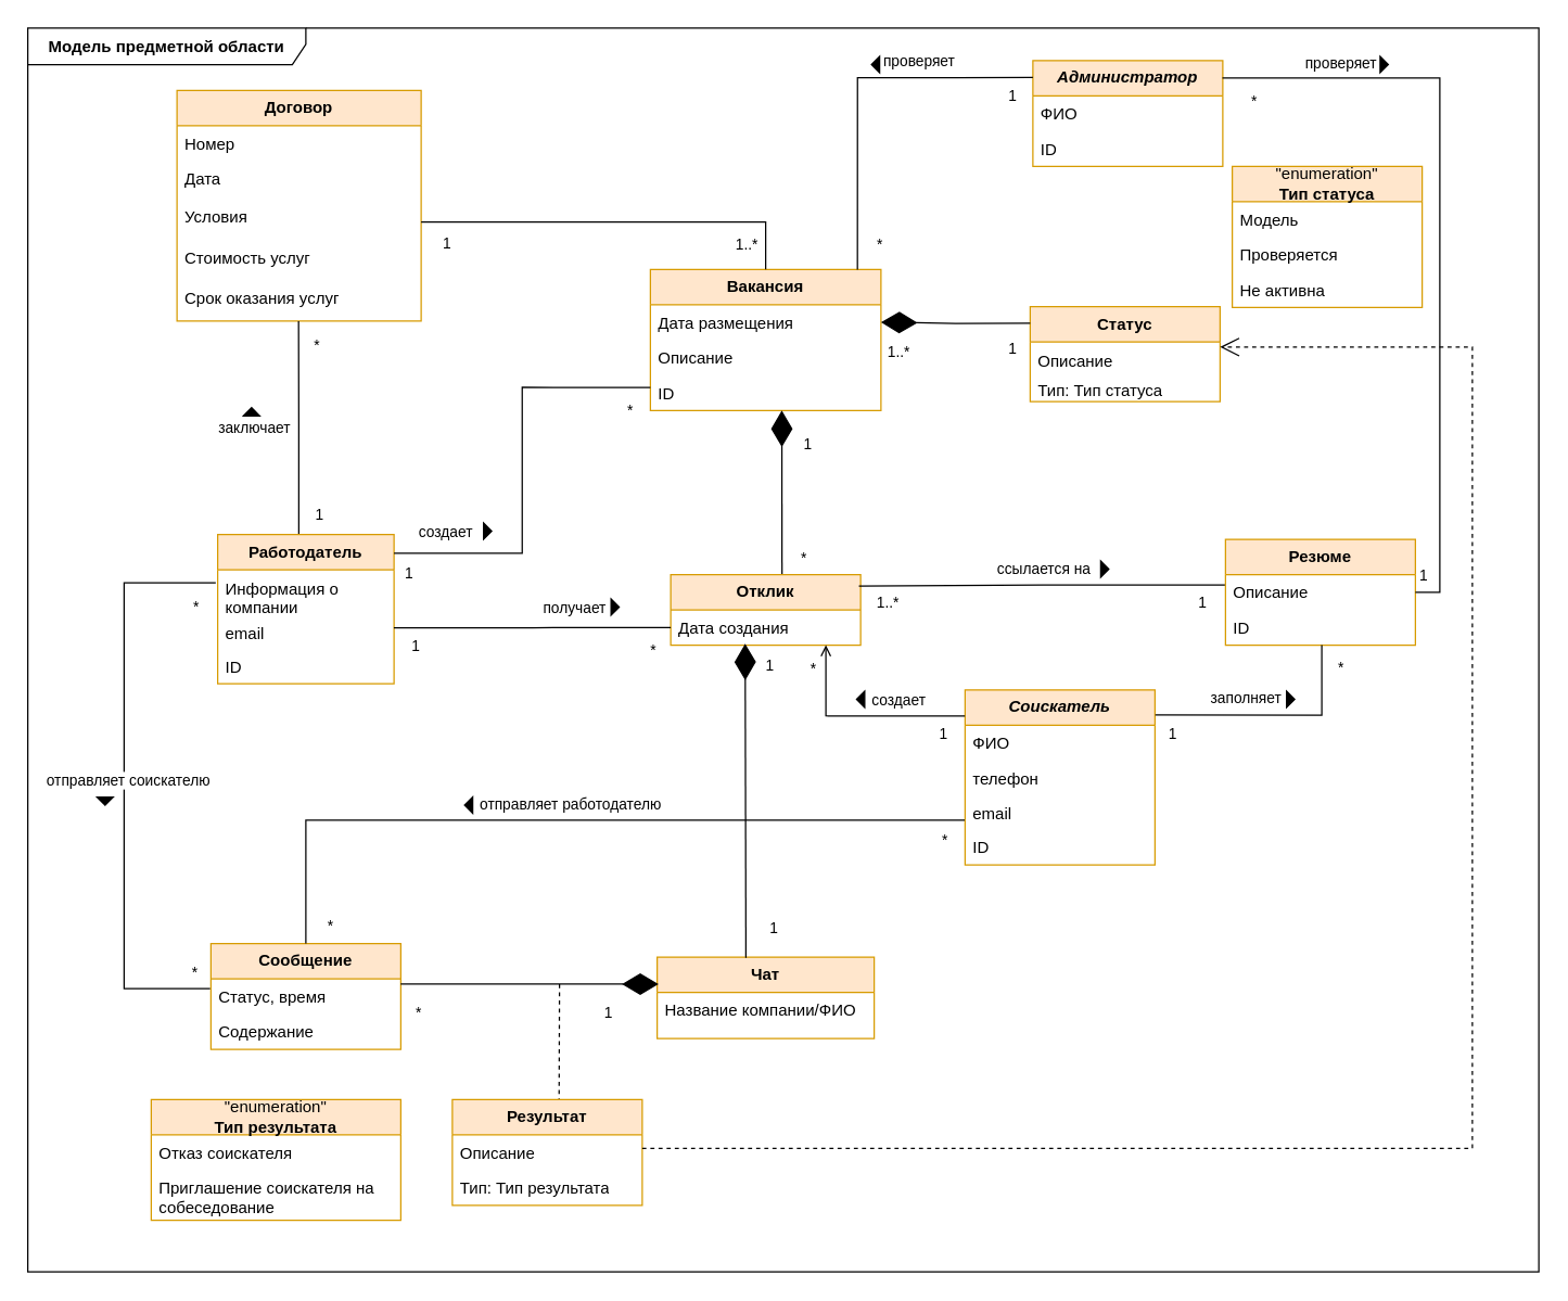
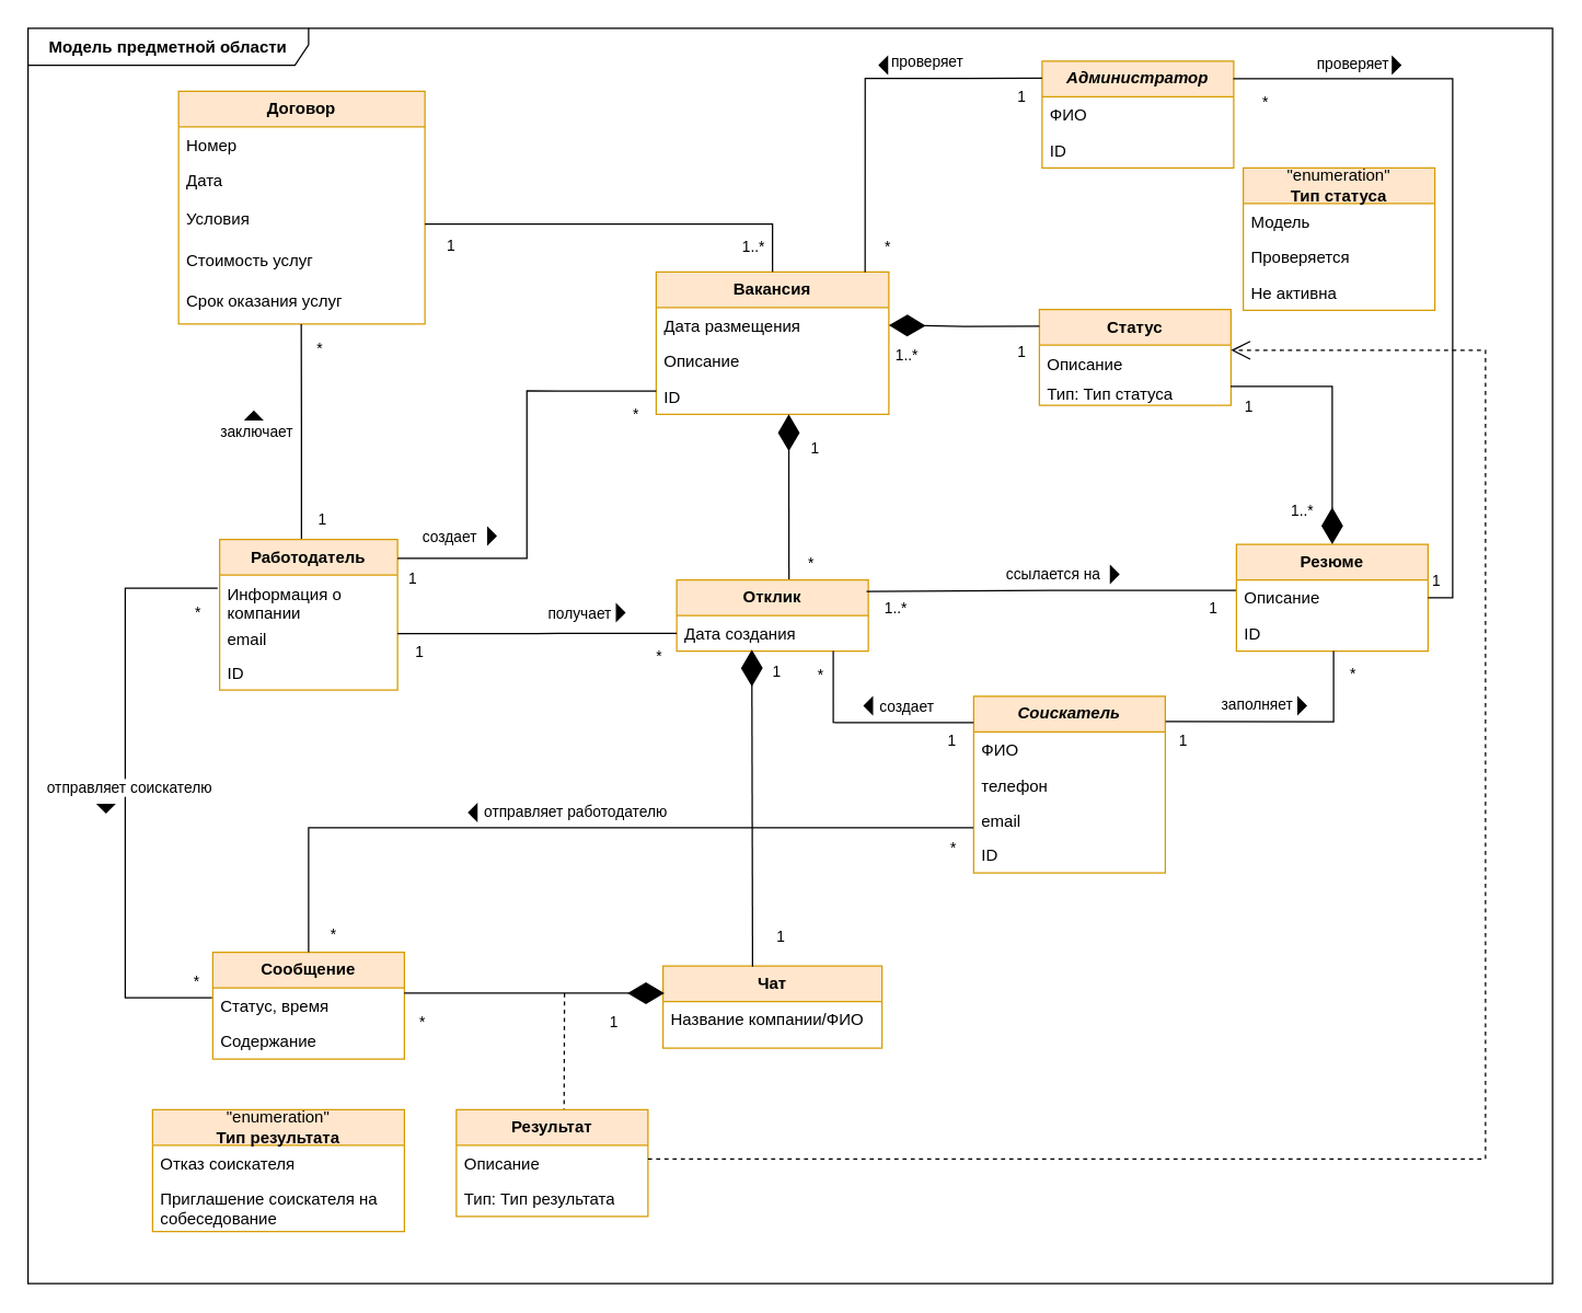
+ <mxCell id="68" value="" style="endArrow=diamondThin;endFill=1;endSize=24;html=1;rounded=0;entryX=0.5;entryY=0;entryDx=0;entryDy=0;edgeStyle=orthogonalEdgeStyle;exitX=0.998;exitY=0.371;exitDx=0;exitDy=0;exitPerimeter=0;" parent="1" target="62" edge="1" source="67"><mxGeometry width="160" relative="1" as="geometry"><mxPoint x="899" y="242" as="sourcePoint" /><mxPoint x="1444" y="236" as="targetPoint" /><Array as="points"><mxPoint x="973" y="282" /></Array></mxGeometry></mxCell>
+ <mxCell id="69" value="1" style="edgeLabel;html=1;align=center;verticalAlign=middle;resizable=0;points=[];" parent="68" vertex="1" connectable="0"><mxGeometry x="-0.937" y="1" relative="1" as="geometry"><mxPoint x="7" y="16" as="offset" /></mxGeometry></mxCell>
+ <mxCell id="70" value="1..*" style="edgeLabel;html=1;align=center;verticalAlign=middle;resizable=0;points=[];" parent="68" vertex="1" connectable="0"><mxGeometry x="0.868" relative="1" as="geometry"><mxPoint x="-23" y="-12" as="offset" /></mxGeometry></mxCell>
- <mxCell id="82" style="rounded=0;orthogonalLoop=1;jettySize=auto;html=1;entryX=0.817;entryY=1.001;entryDx=0;entryDy=0;endArrow=open;endFill=0;exitX=-0.001;exitY=0.149;exitDx=0;exitDy=0;exitPerimeter=0;entryPerimeter=0;edgeStyle=orthogonalEdgeStyle;" parent="1" source="32" target="6" edge="1"><mxGeometry relative="1" as="geometry"><mxPoint x="698" y="571" as="sourcePoint" /><mxPoint x="613" y="935" as="targetPoint" /></mxGeometry></mxCell>
+ <mxCell id="82" style="rounded=0;orthogonalLoop=1;jettySize=auto;html=1;entryX=0.817;entryY=1.001;entryDx=0;entryDy=0;endArrow=none;endFill=0;exitX=-0.001;exitY=0.149;exitDx=0;exitDy=0;exitPerimeter=0;entryPerimeter=0;edgeStyle=orthogonalEdgeStyle;" parent="1" source="32" target="6" edge="1"><mxGeometry relative="1" as="geometry"><mxPoint x="698" y="571" as="sourcePoint" /><mxPoint x="613" y="935" as="targetPoint" /></mxGeometry></mxCell>
